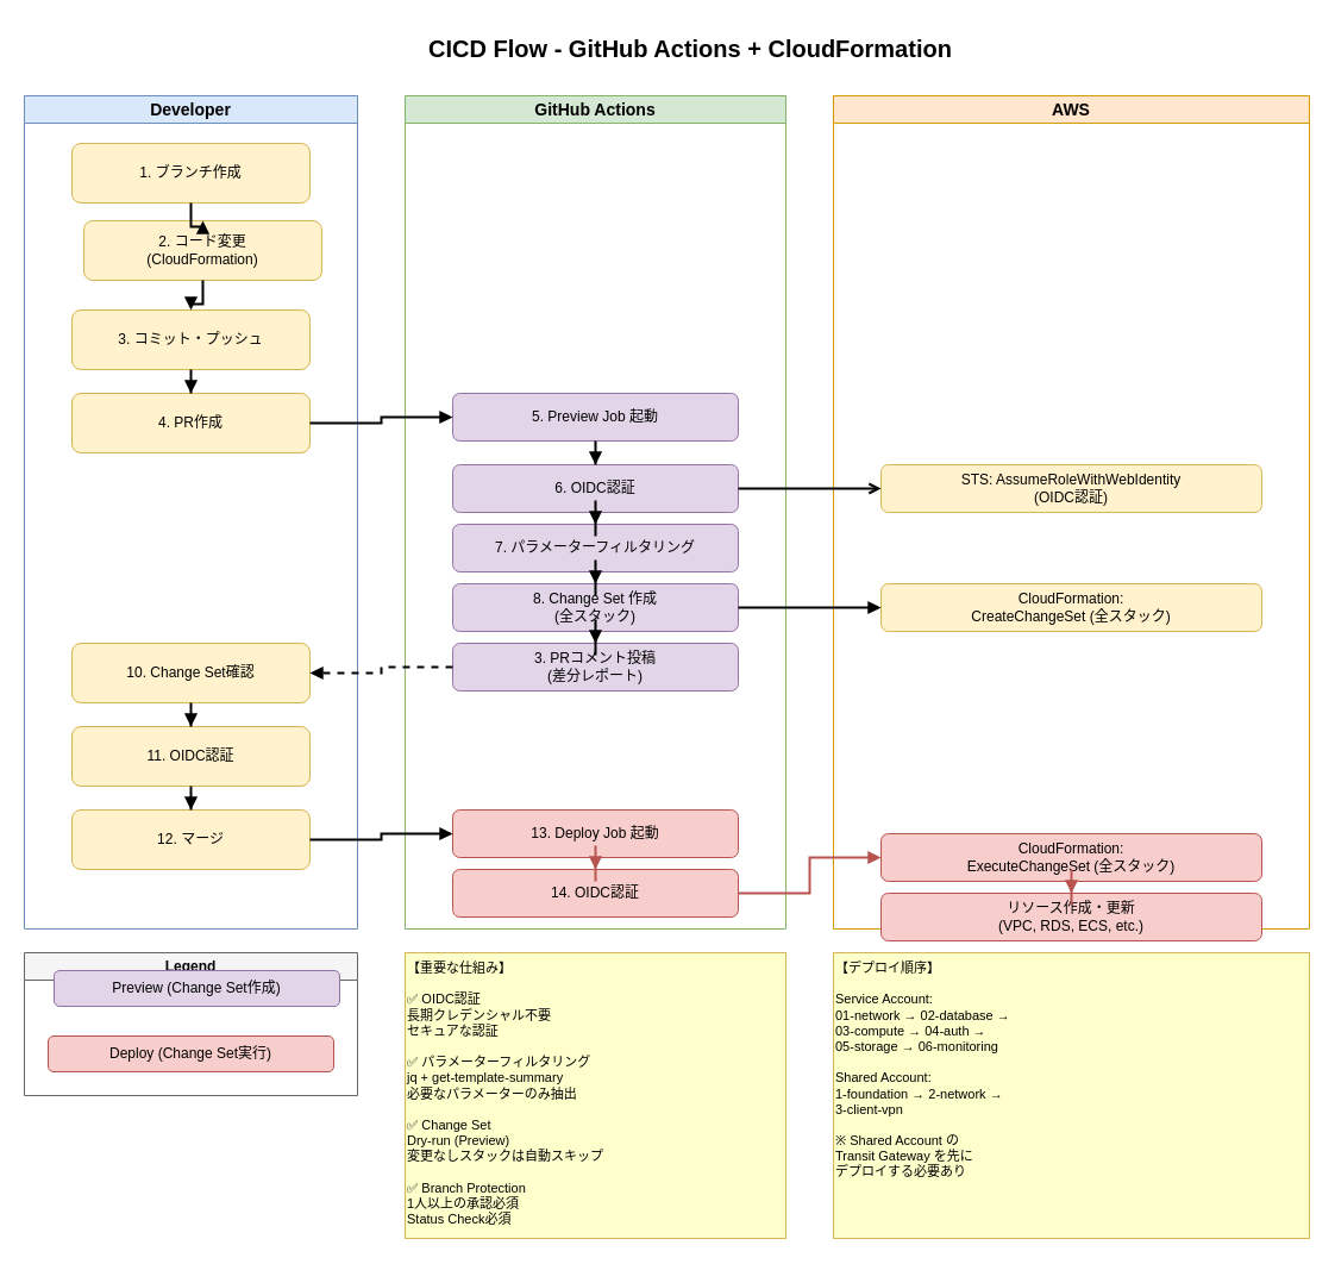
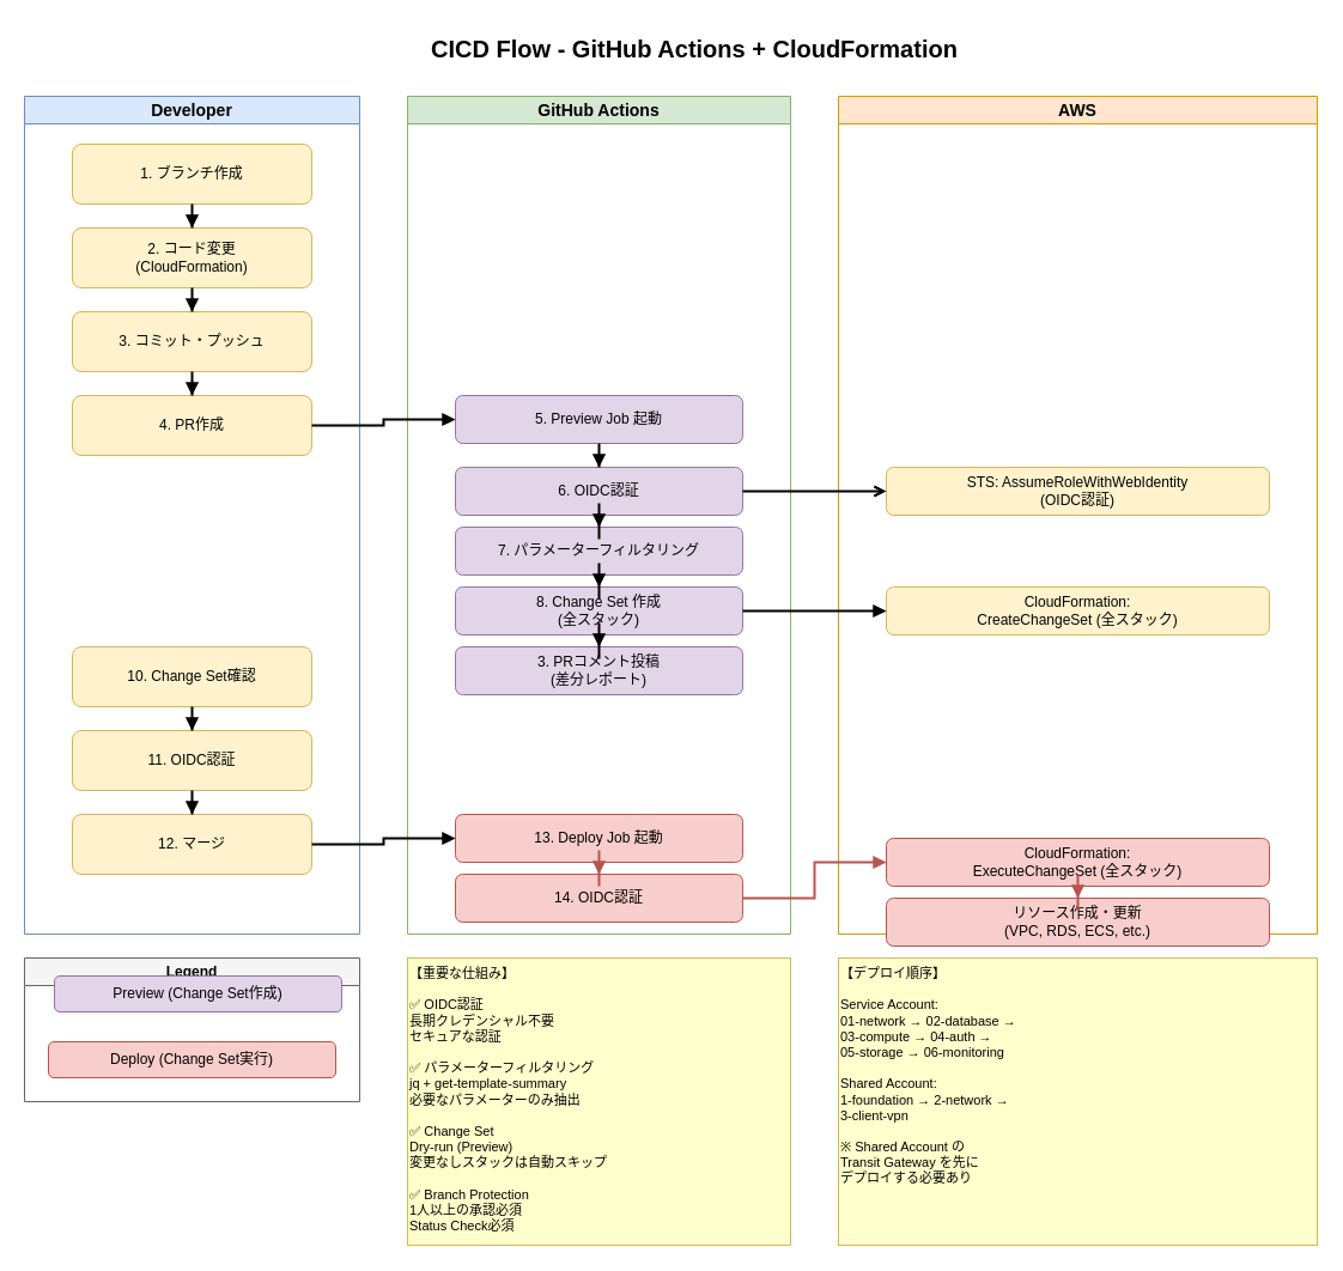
- <mxCell id="5" value="2. コード変更&#10;(CloudFormation)" style="rounded=1;whiteSpace=wrap;html=1;fillColor=#fff2cc;strokeColor=#d6b656;" vertex="1" parent="3"><mxGeometry x="50" y="105" width="200" height="50" as="geometry" /></mxCell>
+ <mxCell id="5" value="2. コード変更&#10;(CloudFormation)" style="rounded=1;whiteSpace=wrap;html=1;fillColor=#fff2cc;strokeColor=#d6b656;" vertex="1" parent="3"><mxGeometry x="40" y="110" width="200" height="50" as="geometry" /></mxCell>
- <mxCell id="29" style="edgeStyle=orthogonalEdgeStyle;rounded=0;orthogonalLoop=1;jettySize=auto;html=1;exitX=0;exitY=0.5;exitDx=0;exitDy=0;entryX=1;entryY=0.5;entryDx=0;entryDy=0;strokeWidth=2;endArrow=block;endFill=1;dashed=1;" edge="1" parent="1" source="16" target="8"><mxGeometry relative="1" as="geometry" /></mxCell>
